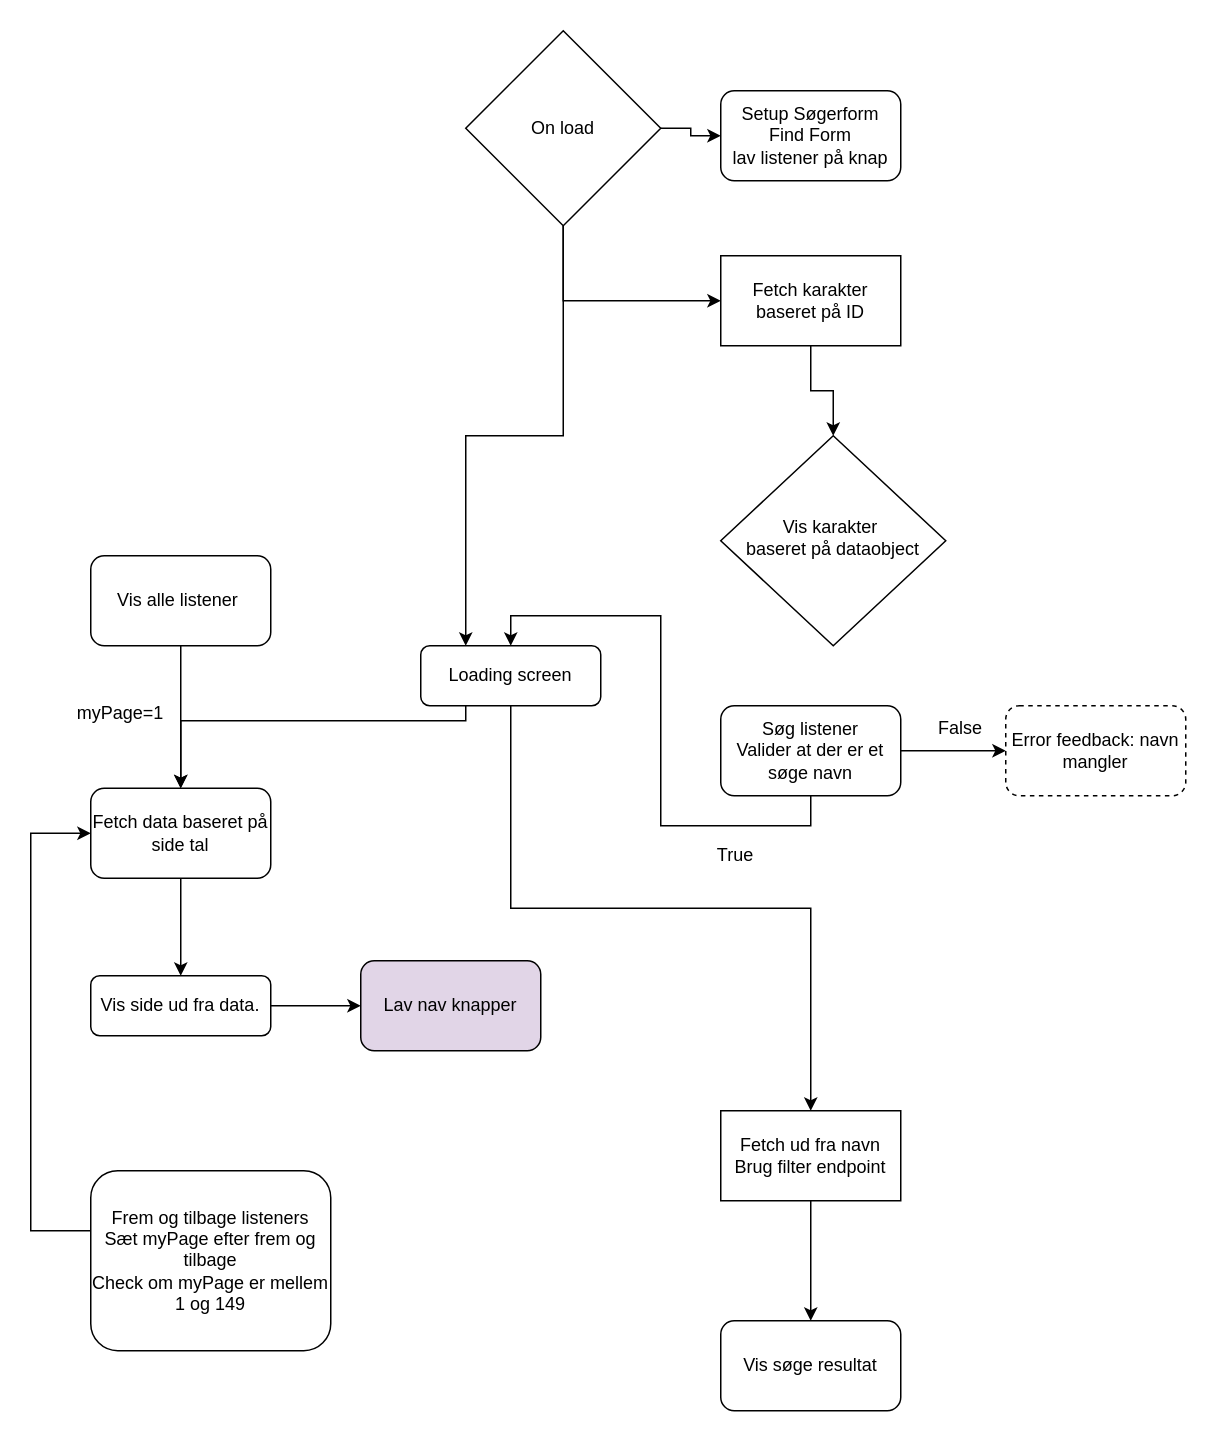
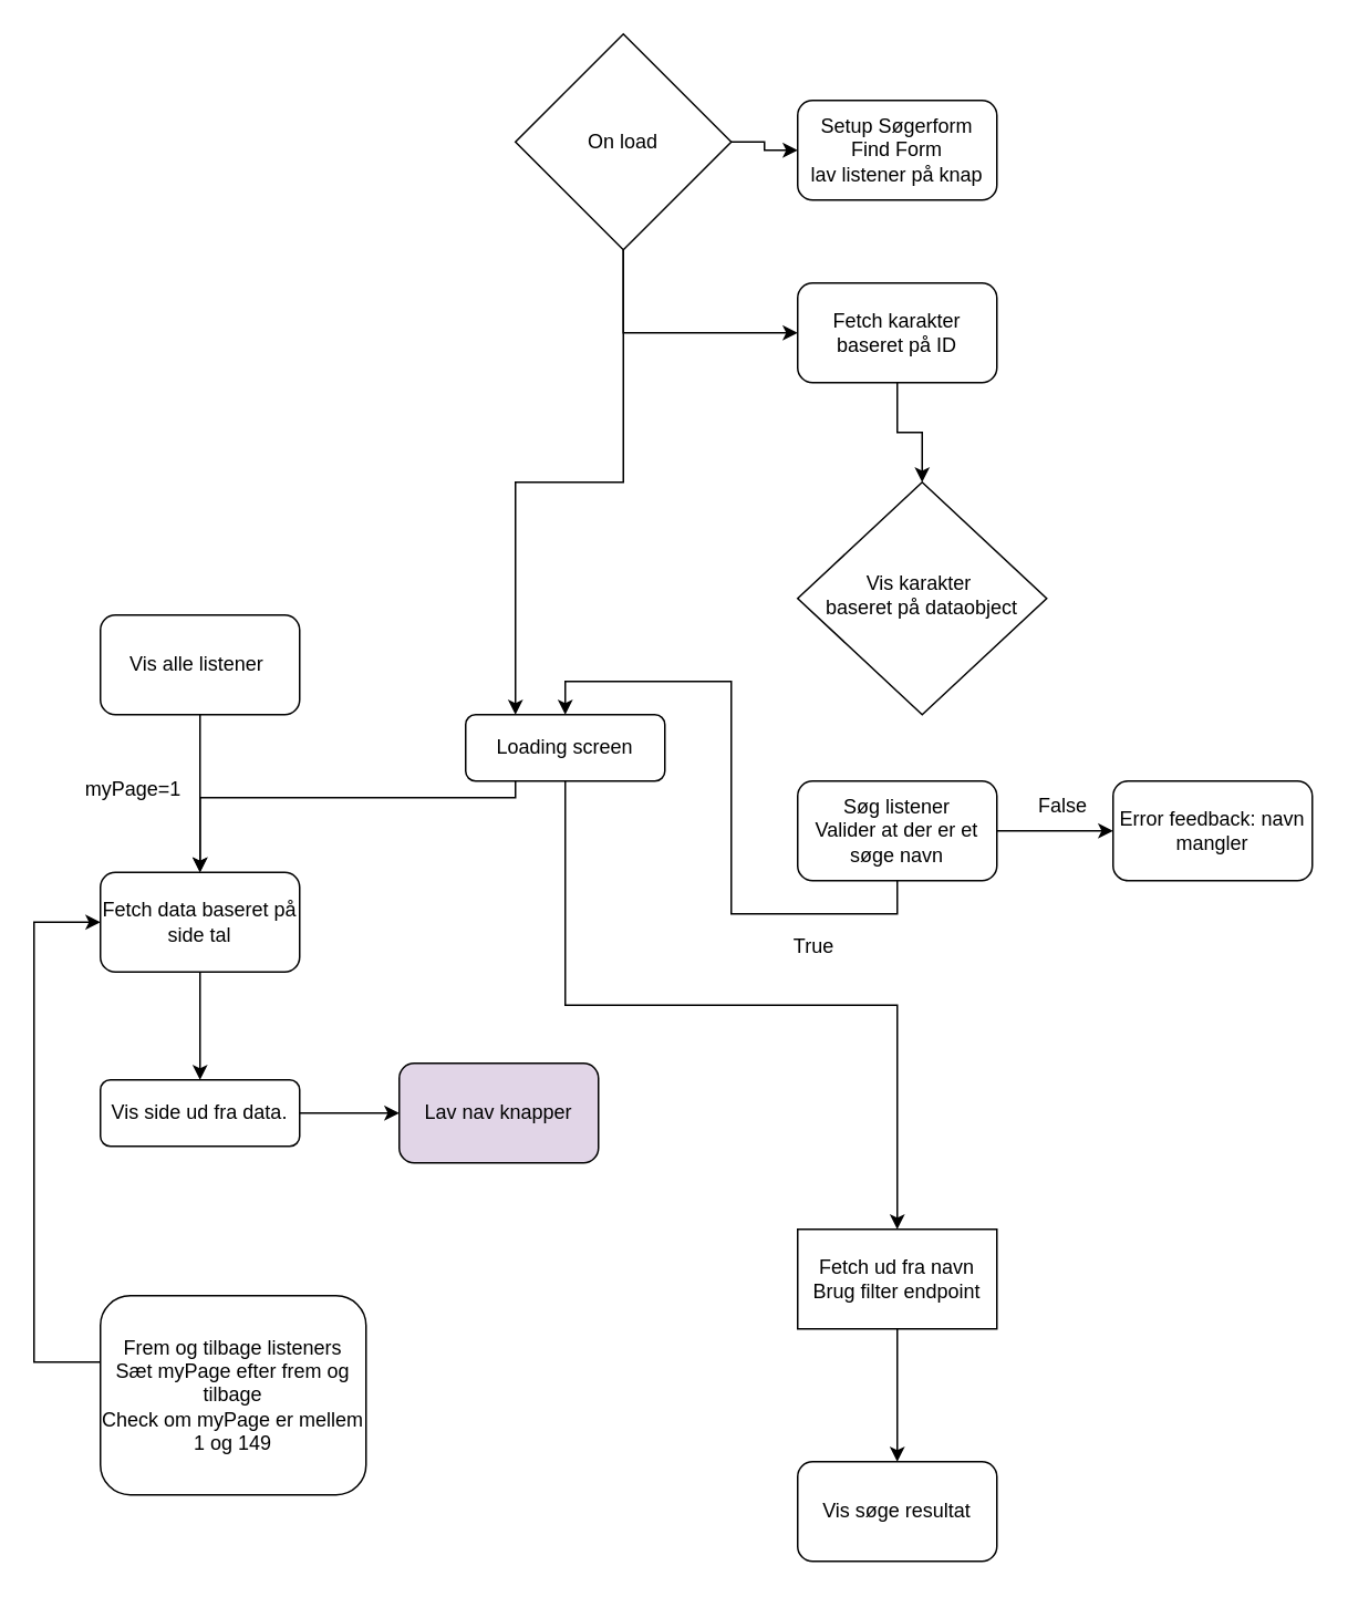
- <mxCell id="10" value="Fetch karakter baseret på ID" style="whiteSpace=wrap;html=1;rounded=0;" vertex="1" parent="1"><mxGeometry x="480" y="170" width="120" height="60" as="geometry" /></mxCell>
+ <mxCell id="10" value="Fetch karakter baseret på ID" style="rounded=1;whiteSpace=wrap;html=1;" vertex="1" parent="1"><mxGeometry x="480" y="170" width="120" height="60" as="geometry" /></mxCell>
- <mxCell id="15" value="Error feedback: navn mangler" style="whiteSpace=wrap;html=1;rounded=1;dashed=1;" vertex="1" parent="1"><mxGeometry x="670" y="470" width="120" height="60" as="geometry" /></mxCell>
+ <mxCell id="15" value="Error feedback: navn mangler" style="whiteSpace=wrap;html=1;rounded=1;" vertex="1" parent="1"><mxGeometry x="670" y="470" width="120" height="60" as="geometry" /></mxCell>
